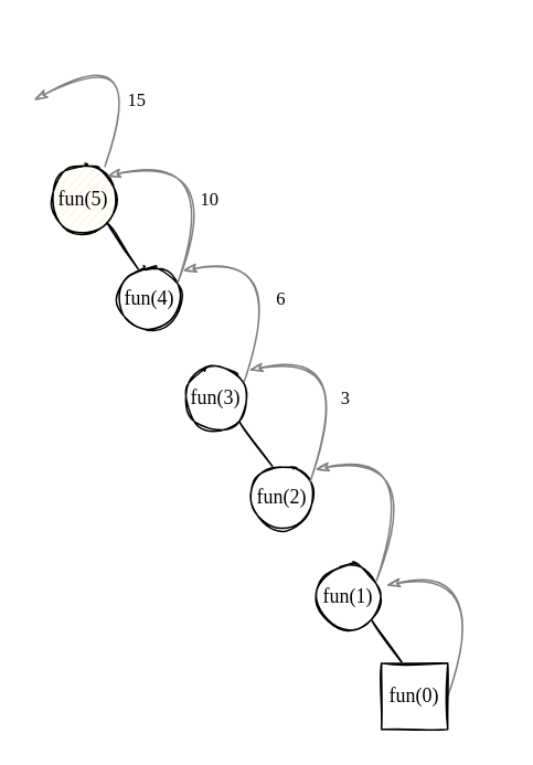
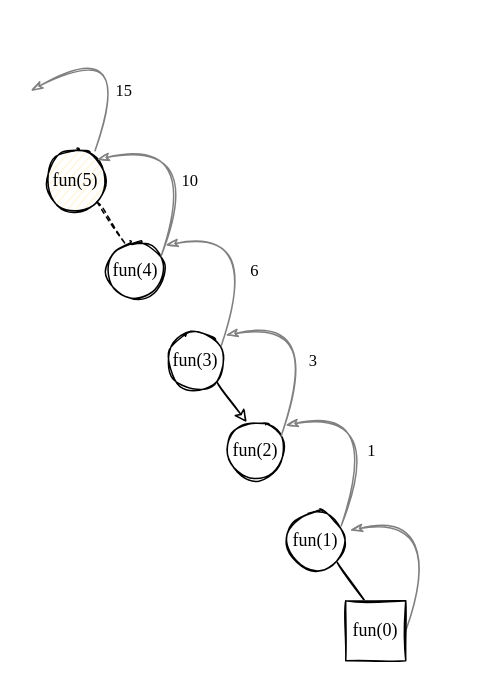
- <mxCell id="2" style="edgeStyle=none;orthogonalLoop=1;jettySize=auto;html=1;exitX=1;exitY=1;exitDx=0;exitDy=0;entryX=0.325;entryY=0.05;entryDx=0;entryDy=0;sketch=1;endArrow=none;endFill=0;fontFamily=Comic Sans MS;entryPerimeter=0;" edge="1" parent="1" source="3" target="4"><mxGeometry relative="1" as="geometry" /></mxCell>
+ <mxCell id="2" style="edgeStyle=none;orthogonalLoop=1;jettySize=auto;html=1;exitX=1;exitY=1;exitDx=0;exitDy=0;entryX=0.325;entryY=0.05;entryDx=0;entryDy=0;sketch=1;endArrow=none;endFill=0;fontFamily=Comic Sans MS;entryPerimeter=0;dashed=1;" edge="1" parent="1" source="3" target="4"><mxGeometry relative="1" as="geometry" /></mxCell>
- <mxCell id="5" style="edgeStyle=none;rounded=0;sketch=1;orthogonalLoop=1;jettySize=auto;html=1;exitX=1;exitY=1;exitDx=0;exitDy=0;entryX=0.35;entryY=0.025;entryDx=0;entryDy=0;entryPerimeter=0;endArrow=none;endFill=0;strokeColor=#000000;fontFamily=Comic Sans MS;fontSize=11;" edge="1" parent="1" source="6" target="7"><mxGeometry relative="1" as="geometry" /></mxCell>
+ <mxCell id="5" style="edgeStyle=none;rounded=0;sketch=1;orthogonalLoop=1;jettySize=auto;html=1;exitX=1;exitY=1;exitDx=0;exitDy=0;entryX=0.35;entryY=0.025;entryDx=0;entryDy=0;entryPerimeter=0;endArrow=classic;endFill=0;strokeColor=#000000;fontFamily=Comic Sans MS;fontSize=11;" edge="1" parent="1" source="6" target="7"><mxGeometry relative="1" as="geometry" /></mxCell>
+ <mxCell id="16" value="1" style="text;html=1;align=center;verticalAlign=middle;resizable=0;points=[];autosize=1;fontSize=11;fontFamily=Comic Sans MS;" vertex="1" parent="1"><mxGeometry x="237" y="290" width="20" height="20" as="geometry" /></mxCell>
